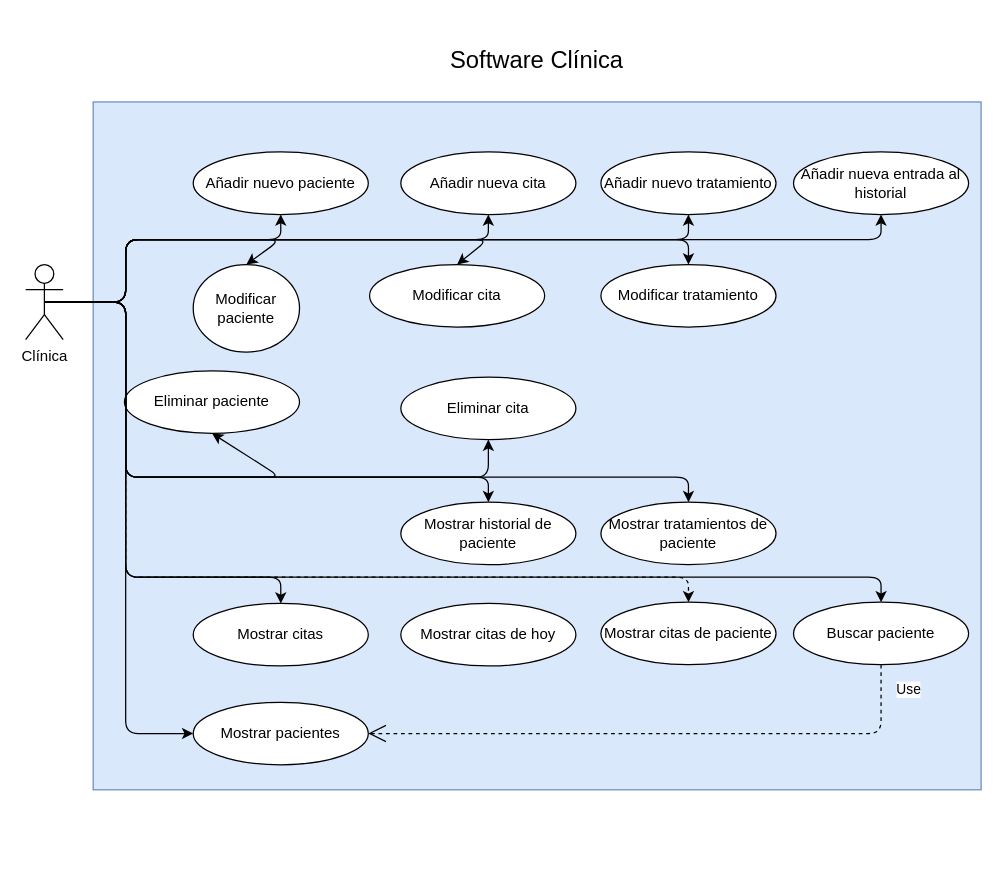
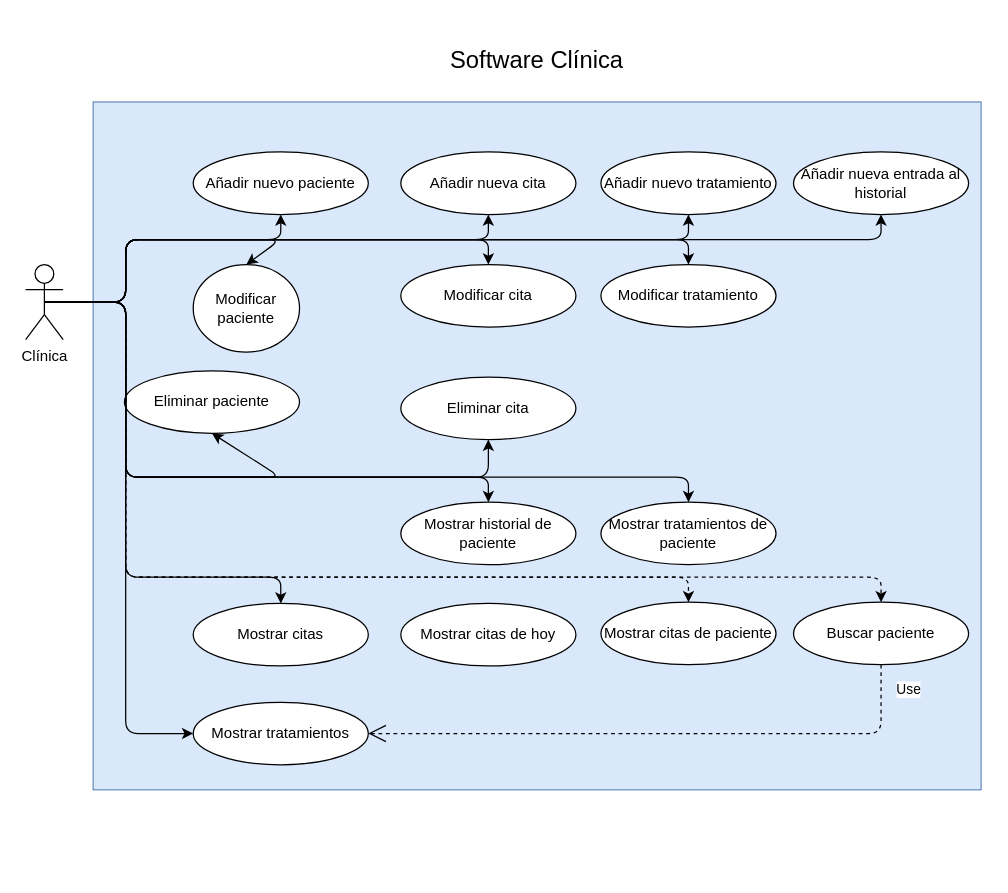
- <mxCell id="14" value="&lt;div&gt;Modificar cita&lt;/div&gt;" style="ellipse;whiteSpace=wrap;html=1;" vertex="1" parent="1"><mxGeometry x="295" y="150" width="140" height="50" as="geometry" /></mxCell>
+ <mxCell id="14" value="&lt;div&gt;Modificar cita&lt;/div&gt;" style="ellipse;whiteSpace=wrap;html=1;" vertex="1" parent="1"><mxGeometry x="320" y="150" width="140" height="50" as="geometry" /></mxCell>
- <mxCell id="35" value="" style="endArrow=classic;html=1;entryX=0.5;entryY=0;entryDx=0;entryDy=0;exitX=0.5;exitY=0.5;exitDx=0;exitDy=0;exitPerimeter=0;" edge="1" parent="1" source="12" target="11"><mxGeometry width="50" height="50" relative="1" as="geometry"><mxPoint x="45" y="190" as="sourcePoint" /><mxPoint x="560" y="430" as="targetPoint" /><Array as="points"><mxPoint x="100" y="180" /><mxPoint x="100" y="400" /><mxPoint x="704" y="400" /></Array></mxGeometry></mxCell>
+ <mxCell id="35" value="" style="endArrow=classic;html=1;entryX=0.5;entryY=0;entryDx=0;entryDy=0;exitX=0.5;exitY=0.5;exitDx=0;exitDy=0;exitPerimeter=0;dashed=1;" edge="1" parent="1" source="12" target="11"><mxGeometry width="50" height="50" relative="1" as="geometry"><mxPoint x="45" y="190" as="sourcePoint" /><mxPoint x="560" y="430" as="targetPoint" /><Array as="points"><mxPoint x="100" y="180" /><mxPoint x="100" y="400" /><mxPoint x="704" y="400" /></Array></mxGeometry></mxCell>
- <mxCell id="3" value="&lt;div&gt;Mostrar pacientes&lt;/div&gt;" style="ellipse;whiteSpace=wrap;html=1;" parent="1" vertex="1"><mxGeometry x="154" y="500" width="140" height="50" as="geometry" /></mxCell>
+ <mxCell id="3" value="&lt;div&gt;Mostrar tratamientos&lt;/div&gt;" style="ellipse;whiteSpace=wrap;html=1;" parent="1" vertex="1"><mxGeometry x="154" y="500" width="140" height="50" as="geometry" /></mxCell>
